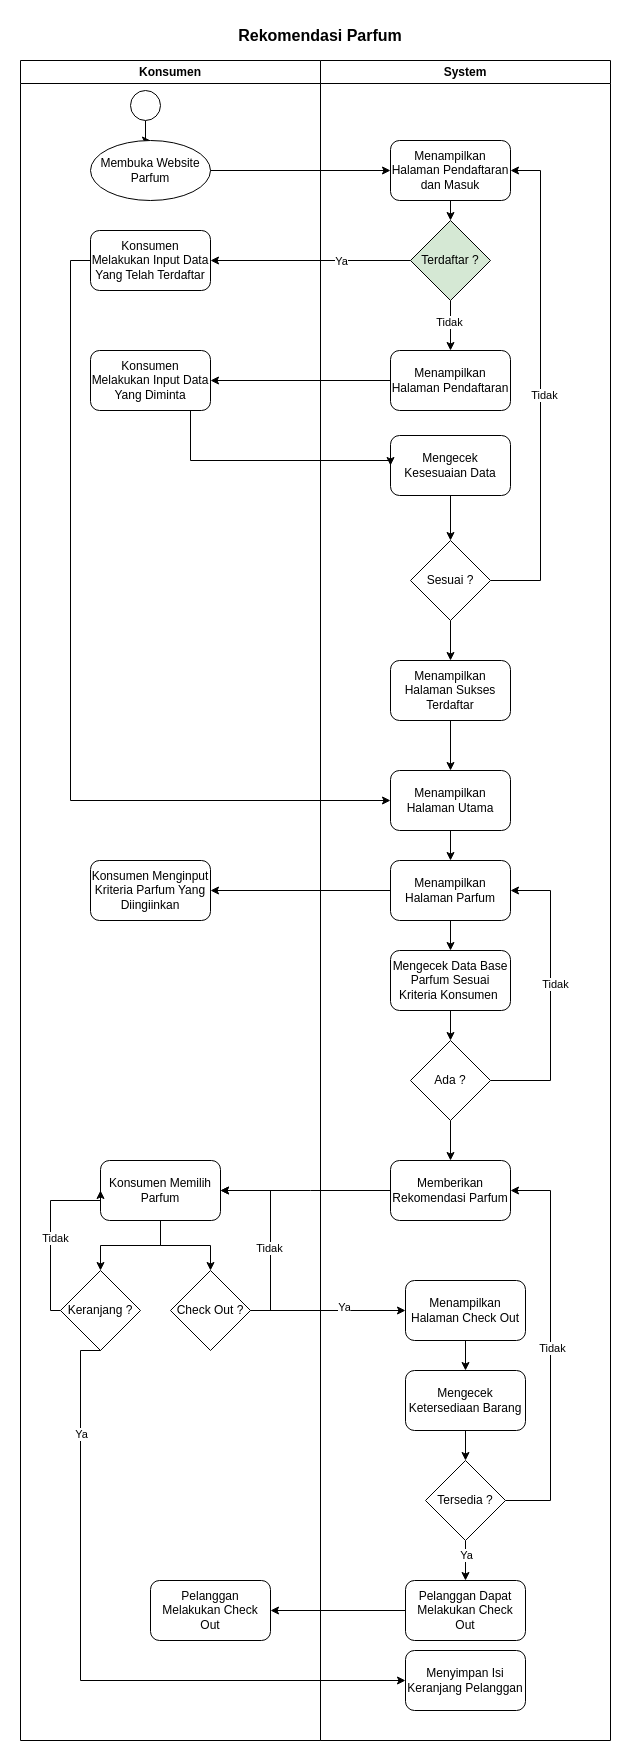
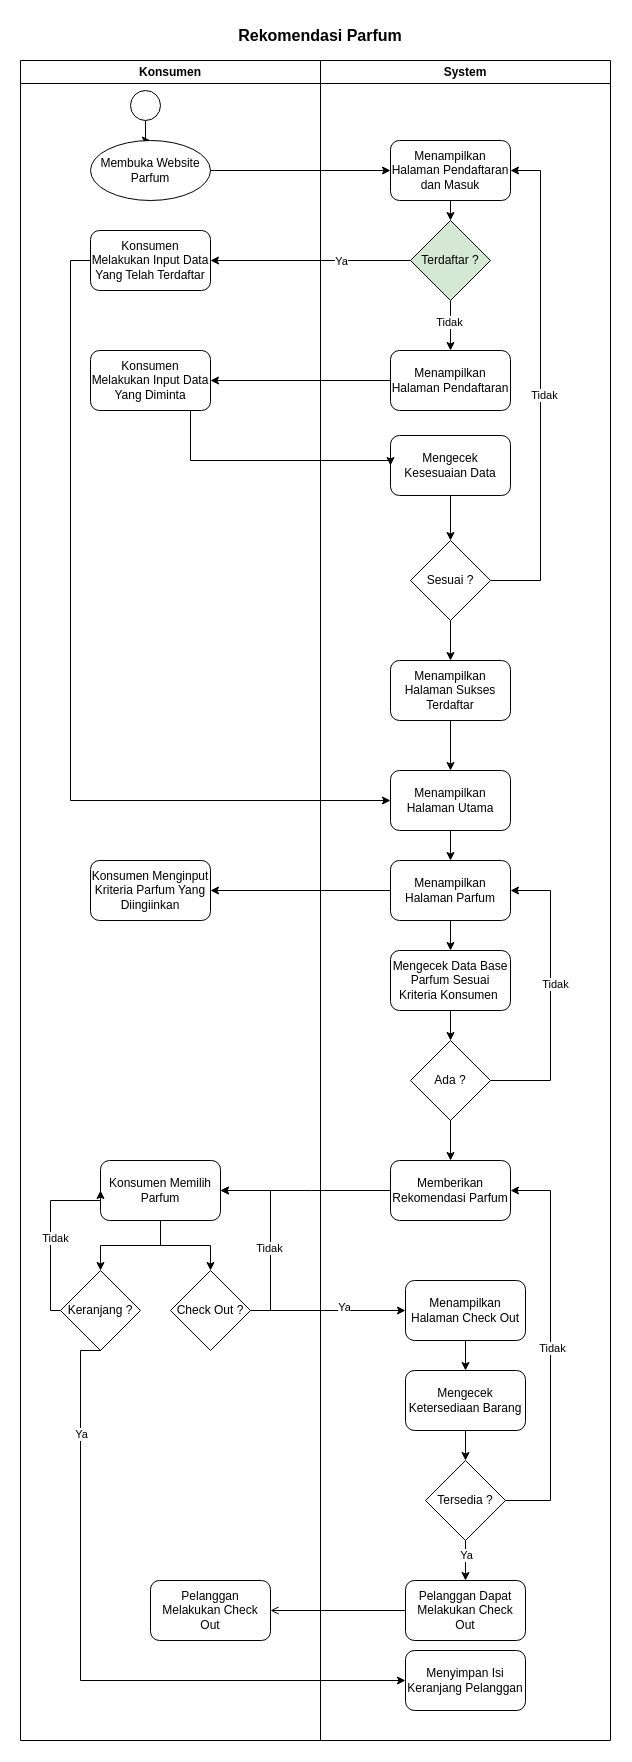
- <mxCell id="67" style="edgeStyle=orthogonalEdgeStyle;rounded=0;orthogonalLoop=1;jettySize=auto;html=1;entryX=1;entryY=0.5;entryDx=0;entryDy=0;" edge="1" parent="1" source="55" target="19"><mxGeometry relative="1" as="geometry" /></mxCell>
+ <mxCell id="67" style="edgeStyle=orthogonalEdgeStyle;rounded=0;orthogonalLoop=1;jettySize=auto;html=1;entryX=1;entryY=0.5;entryDx=0;entryDy=0;endArrow=open;" edge="1" parent="1" source="55" target="19"><mxGeometry relative="1" as="geometry" /></mxCell>
